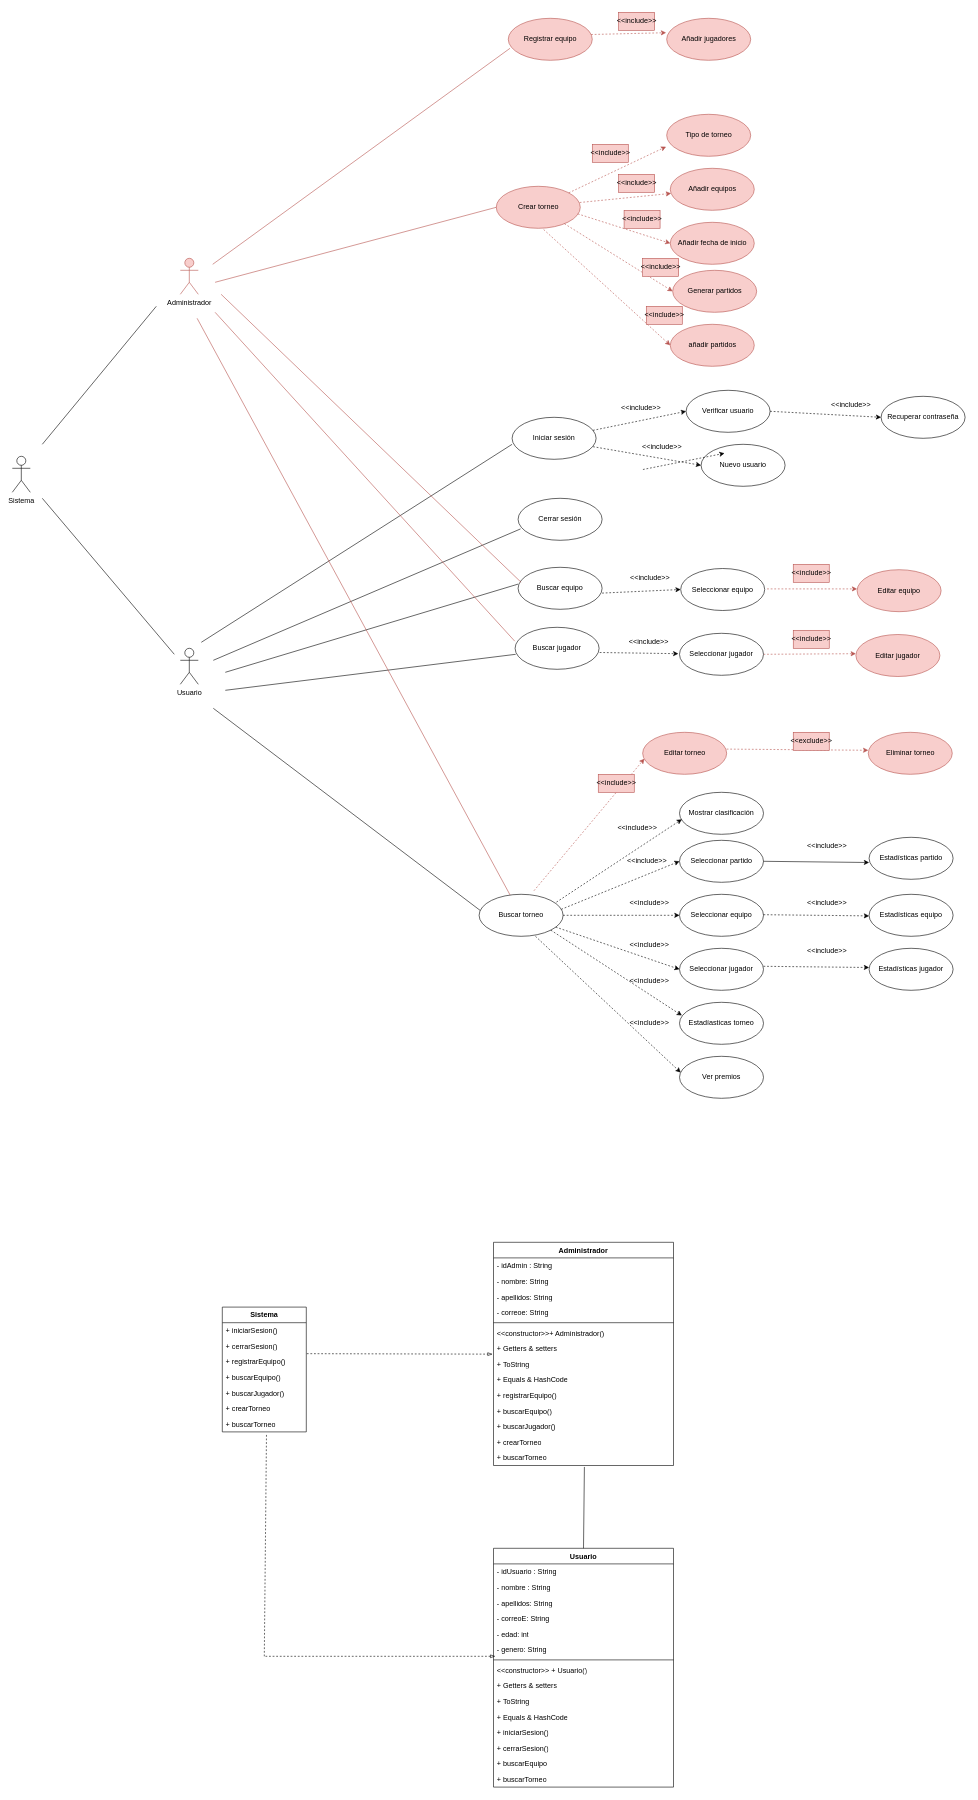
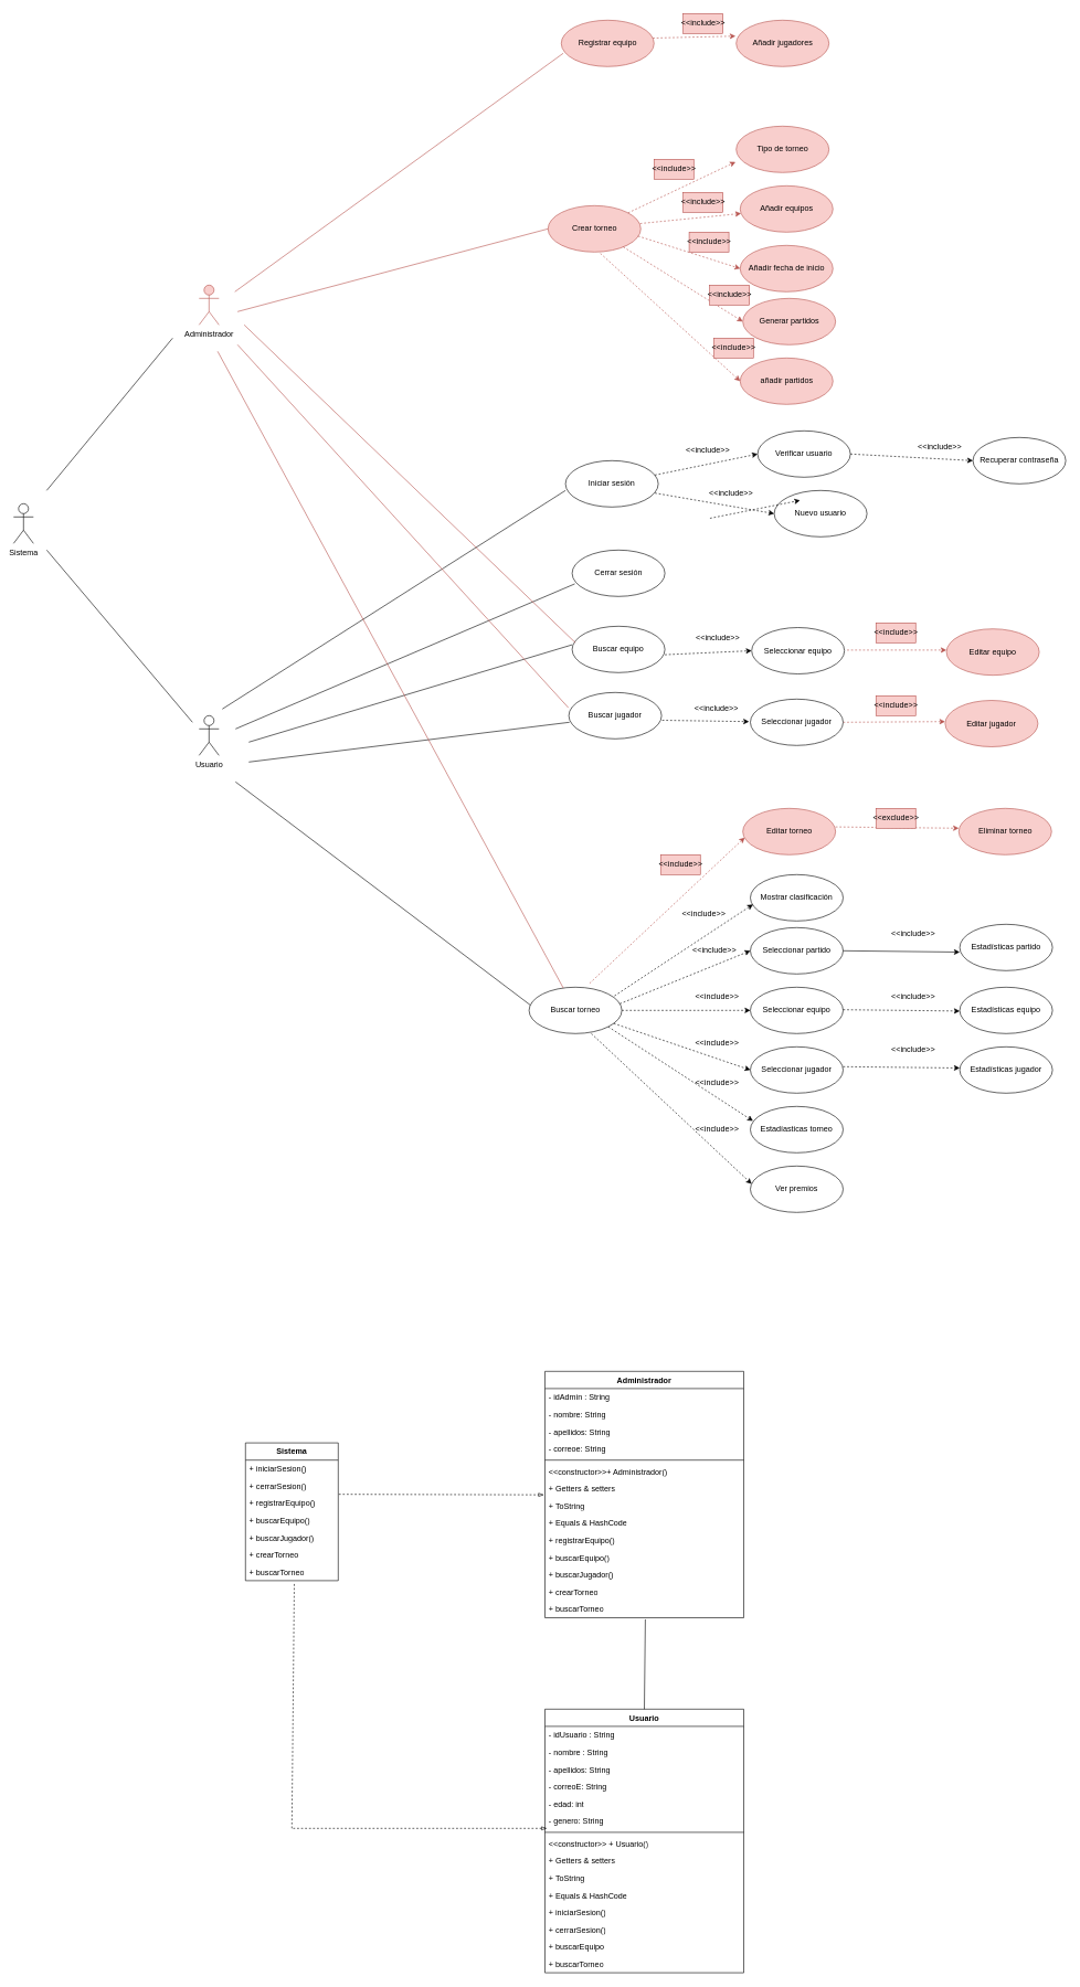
- <mxCell id="32" value="Editar torneo" style="ellipse;whiteSpace=wrap;html=1;fillColor=#f8cecc;strokeColor=#b85450;" vertex="1" parent="1"><mxGeometry x="1070.61" y="1220" width="140" height="70" as="geometry" /></mxCell>
+ <mxCell id="32" value="Editar torneo" style="ellipse;whiteSpace=wrap;html=1;fillColor=#f8cecc;strokeColor=#b85450;" vertex="1" parent="1"><mxGeometry x="1120.61" y="1220" width="140" height="70" as="geometry" /></mxCell>
